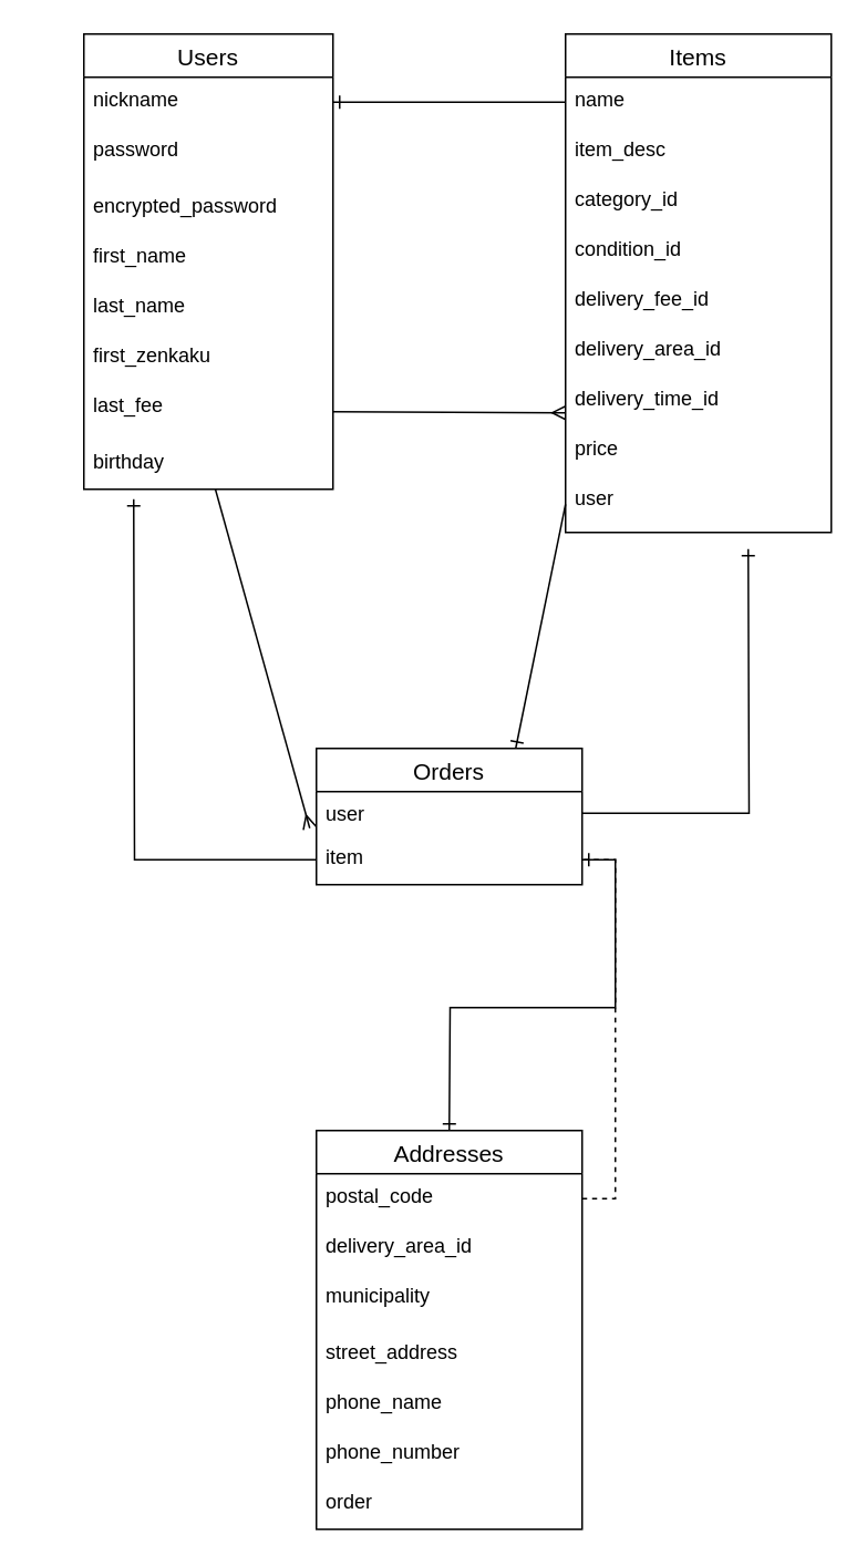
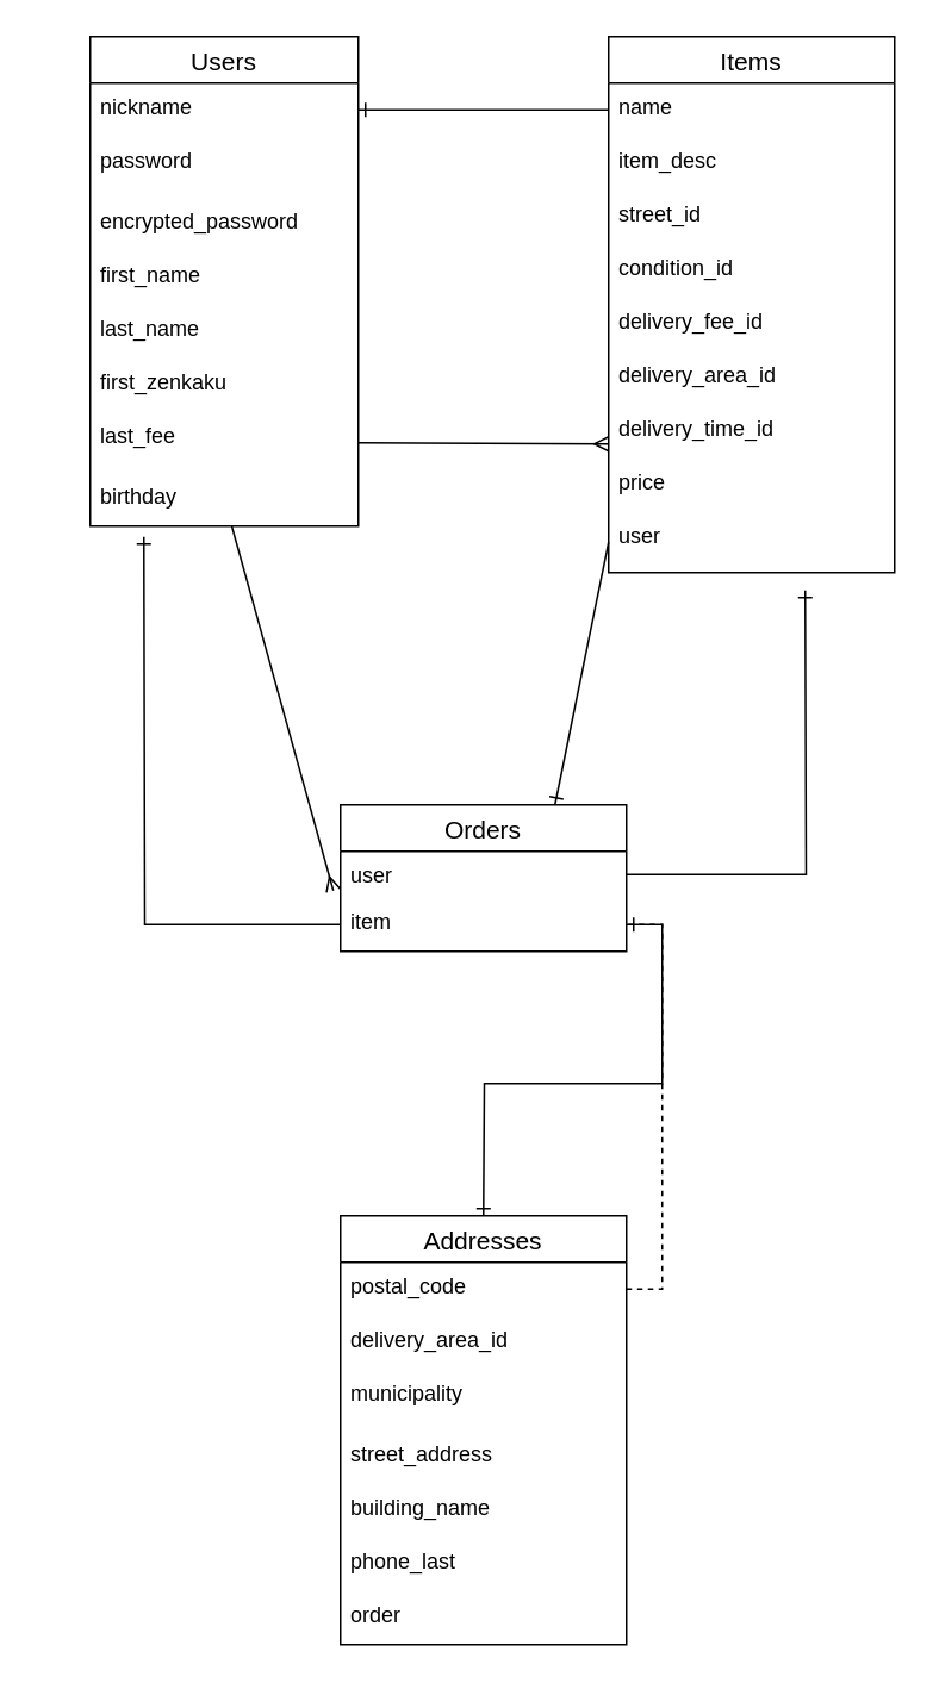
- <mxCell id="15" value="category_id" style="text;strokeColor=none;fillColor=none;spacingLeft=4;spacingRight=4;overflow=hidden;rotatable=0;points=[[0,0.5],[1,0.5]];portConstraint=eastwest;fontSize=12;" parent="12" vertex="1"><mxGeometry y="86" width="160" height="30" as="geometry" /></mxCell>
+ <mxCell id="15" value="street_id" style="text;strokeColor=none;fillColor=none;spacingLeft=4;spacingRight=4;overflow=hidden;rotatable=0;points=[[0,0.5],[1,0.5]];portConstraint=eastwest;fontSize=12;" parent="12" vertex="1"><mxGeometry y="86" width="160" height="30" as="geometry" /></mxCell>
- <mxCell id="30" value="phone_name" style="text;strokeColor=none;fillColor=none;spacingLeft=4;spacingRight=4;overflow=hidden;rotatable=0;points=[[0,0.5],[1,0.5]];portConstraint=eastwest;fontSize=12;" vertex="1" parent="25"><mxGeometry y="150" width="160" height="30" as="geometry" /></mxCell>
+ <mxCell id="30" value="building_name" style="text;strokeColor=none;fillColor=none;spacingLeft=4;spacingRight=4;overflow=hidden;rotatable=0;points=[[0,0.5],[1,0.5]];portConstraint=eastwest;fontSize=12;" vertex="1" parent="25"><mxGeometry y="150" width="160" height="30" as="geometry" /></mxCell>
- <mxCell id="31" value="phone_number&#10;" style="text;strokeColor=none;fillColor=none;spacingLeft=4;spacingRight=4;overflow=hidden;rotatable=0;points=[[0,0.5],[1,0.5]];portConstraint=eastwest;fontSize=12;" parent="25" vertex="1"><mxGeometry y="180" width="160" height="30" as="geometry" /></mxCell>
+ <mxCell id="31" value="phone_last&#10;" style="text;strokeColor=none;fillColor=none;spacingLeft=4;spacingRight=4;overflow=hidden;rotatable=0;points=[[0,0.5],[1,0.5]];portConstraint=eastwest;fontSize=12;" parent="25" vertex="1"><mxGeometry y="180" width="160" height="30" as="geometry" /></mxCell>
